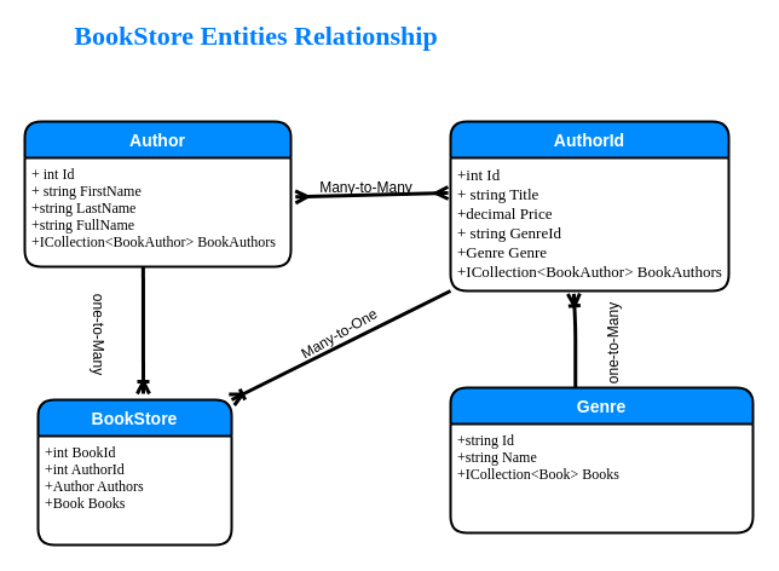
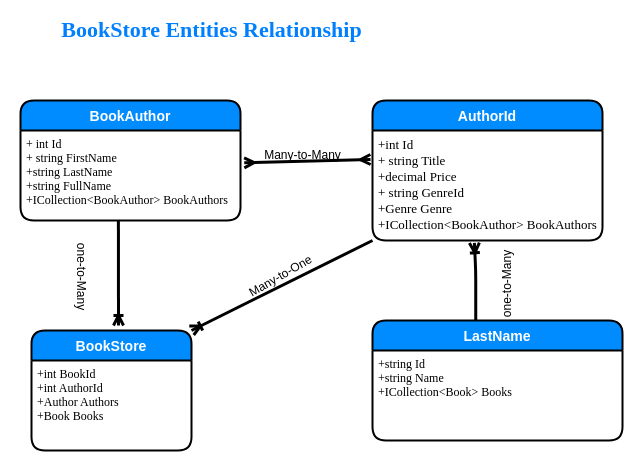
- <mxCell id="2" value="Author" style="swimlane;childLayout=stackLayout;horizontal=1;startSize=30;horizontalStack=0;fillColor=#008cff;fontColor=#FFFFFF;rounded=1;fontSize=14;fontStyle=1;strokeWidth=2;resizeParent=0;resizeLast=1;shadow=0;dashed=0;align=center;" vertex="1" parent="1"><mxGeometry x="20" y="100" width="220" height="120" as="geometry" /></mxCell>
+ <mxCell id="2" value="BookAuthor" style="swimlane;childLayout=stackLayout;horizontal=1;startSize=30;horizontalStack=0;fillColor=#008cff;fontColor=#FFFFFF;rounded=1;fontSize=14;fontStyle=1;strokeWidth=2;resizeParent=0;resizeLast=1;shadow=0;dashed=0;align=center;" vertex="1" parent="1"><mxGeometry x="20" y="100" width="220" height="120" as="geometry" /></mxCell>
- <mxCell id="6" value="Genre" style="swimlane;childLayout=stackLayout;horizontal=1;startSize=30;horizontalStack=0;fillColor=#008cff;fontColor=#FFFFFF;rounded=1;fontSize=14;fontStyle=1;strokeWidth=2;resizeParent=0;resizeLast=1;shadow=0;dashed=0;align=center;" vertex="1" parent="1"><mxGeometry x="372" y="320" width="250" height="120" as="geometry" /></mxCell>
+ <mxCell id="6" value="LastName" style="swimlane;childLayout=stackLayout;horizontal=1;startSize=30;horizontalStack=0;fillColor=#008cff;fontColor=#FFFFFF;rounded=1;fontSize=14;fontStyle=1;strokeWidth=2;resizeParent=0;resizeLast=1;shadow=0;dashed=0;align=center;" vertex="1" parent="1"><mxGeometry x="372" y="320" width="250" height="120" as="geometry" /></mxCell>
